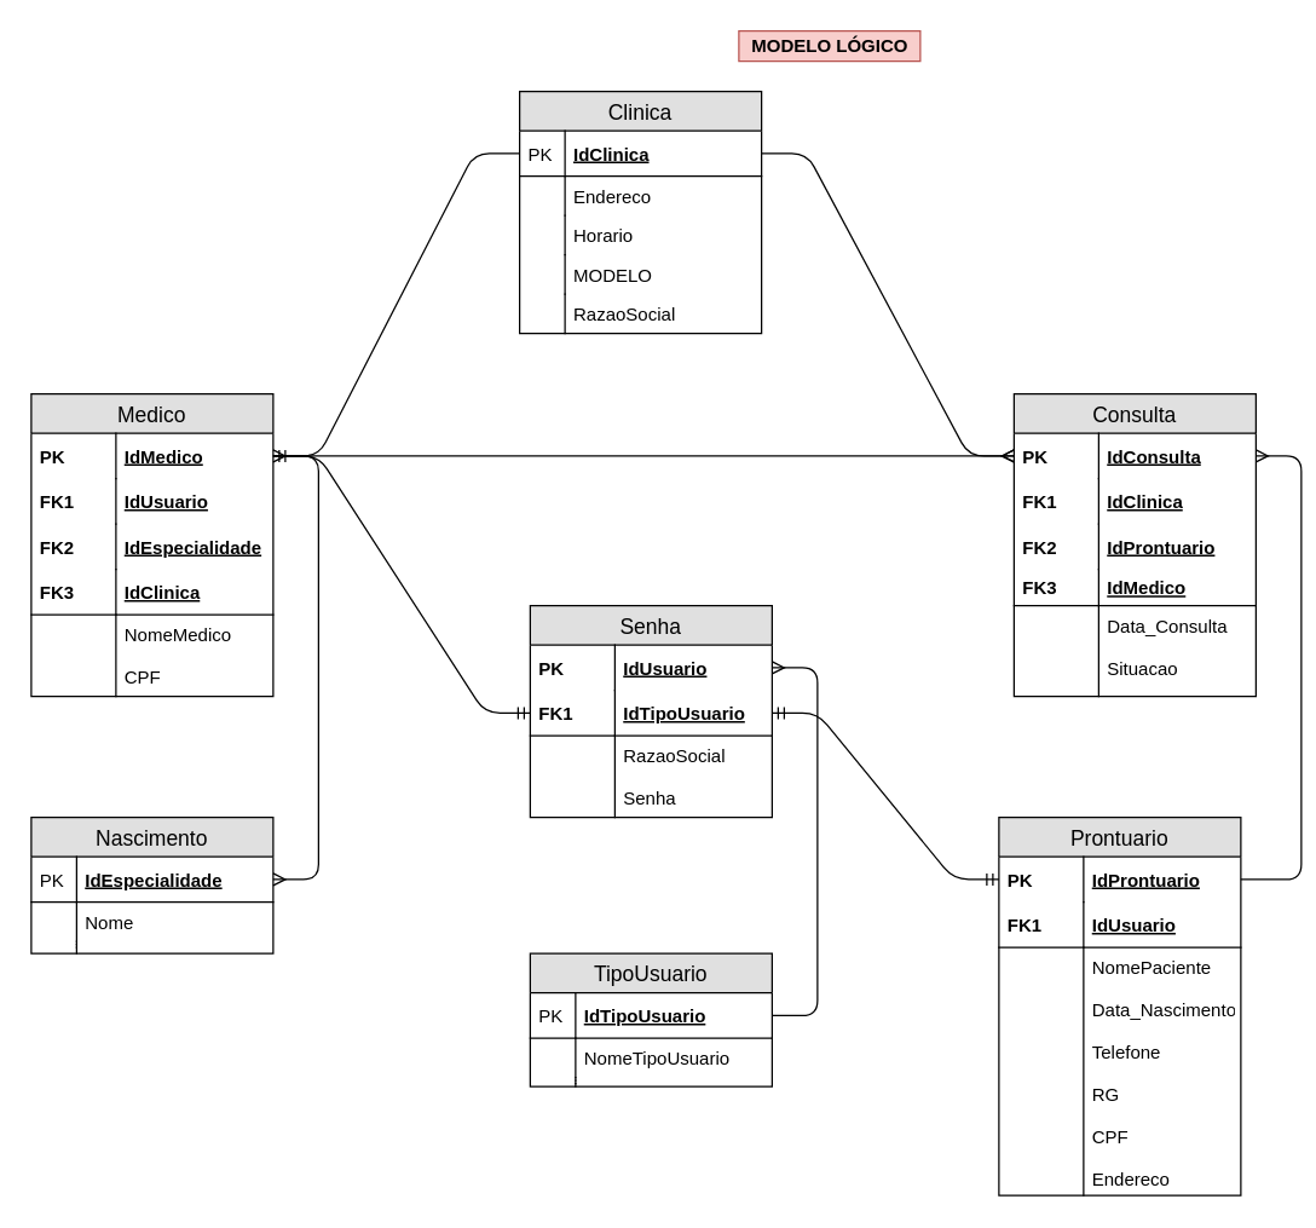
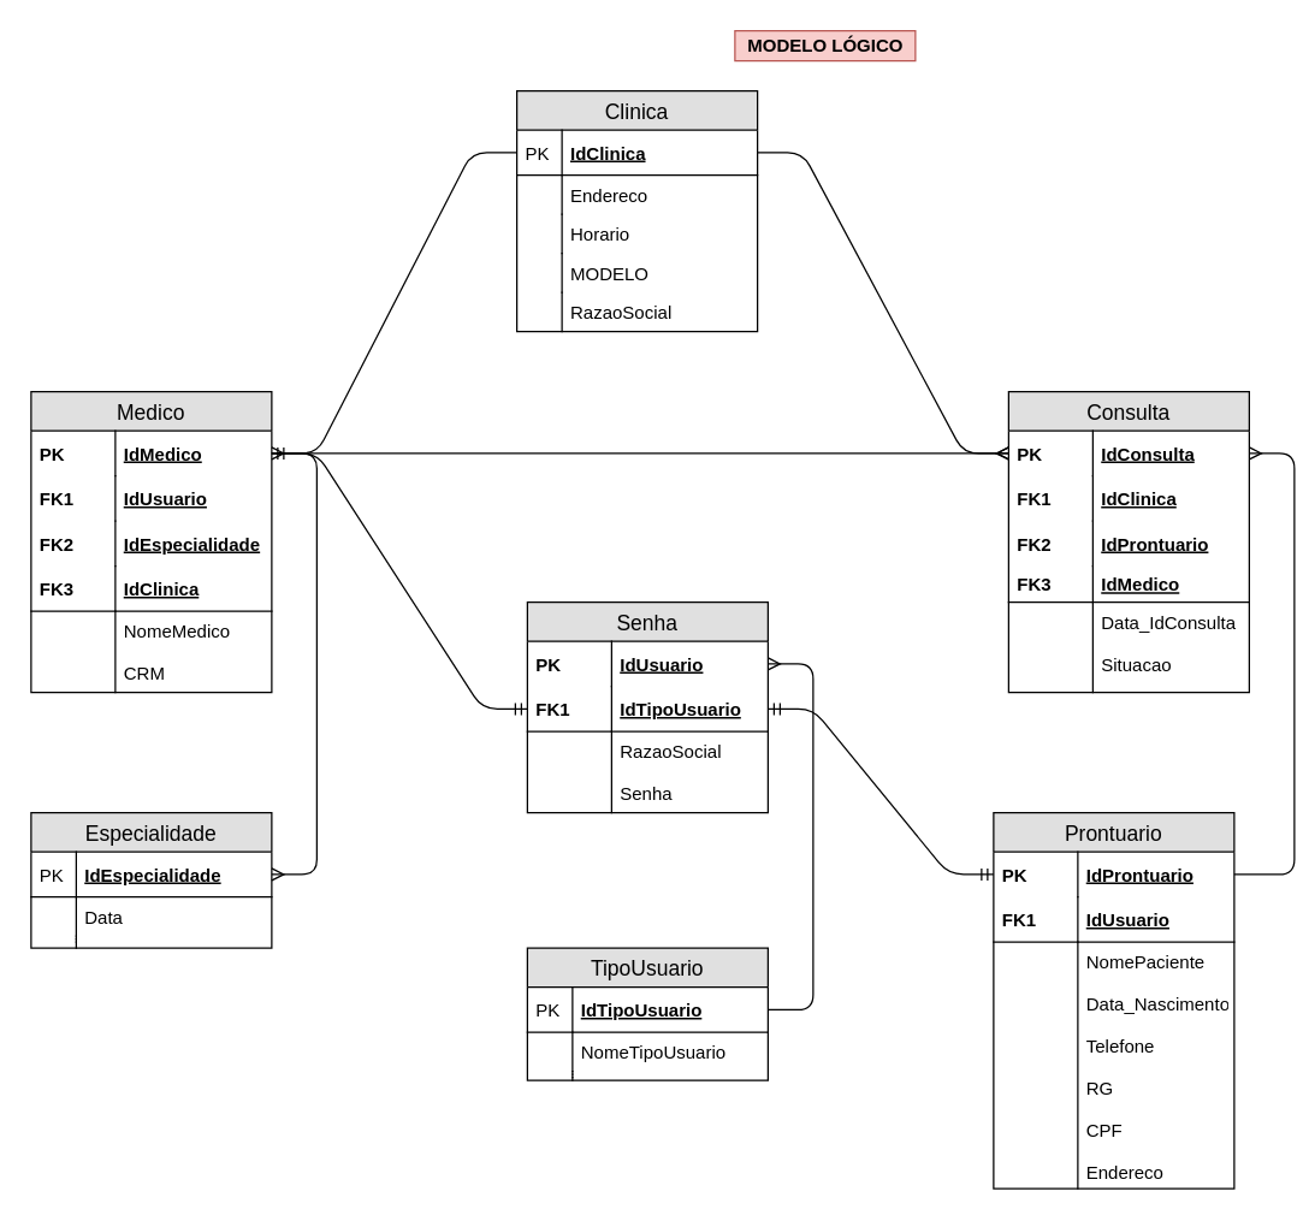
- <mxCell id="70" value="Data_Consulta&#10;&#10;Situacao&#10;&#10;" style="shape=partialRectangle;top=0;left=0;right=0;bottom=0;align=left;verticalAlign=top;fillColor=none;spacingLeft=60;spacingRight=4;overflow=hidden;rotatable=0;points=[[0,0.5],[1,0.5]];portConstraint=eastwest;dropTarget=0;fontSize=12;" parent="61" vertex="1"><mxGeometry y="140" width="160" height="60" as="geometry" /></mxCell>
+ <mxCell id="70" value="Data_IdConsulta&#10;&#10;Situacao&#10;&#10;" style="shape=partialRectangle;top=0;left=0;right=0;bottom=0;align=left;verticalAlign=top;fillColor=none;spacingLeft=60;spacingRight=4;overflow=hidden;rotatable=0;points=[[0,0.5],[1,0.5]];portConstraint=eastwest;dropTarget=0;fontSize=12;" parent="61" vertex="1"><mxGeometry y="140" width="160" height="60" as="geometry" /></mxCell>
- <mxCell id="48" value="NomeMedico&#10;&#10;CPF&#10;&#10;&#10;" style="shape=partialRectangle;top=0;left=0;right=0;bottom=0;align=left;verticalAlign=top;fillColor=none;spacingLeft=60;spacingRight=4;overflow=hidden;rotatable=0;points=[[0,0.5],[1,0.5]];portConstraint=eastwest;dropTarget=0;fontSize=12;" parent="39" vertex="1"><mxGeometry y="146" width="160" height="54" as="geometry" /></mxCell>
+ <mxCell id="48" value="NomeMedico&#10;&#10;CRM&#10;&#10;&#10;" style="shape=partialRectangle;top=0;left=0;right=0;bottom=0;align=left;verticalAlign=top;fillColor=none;spacingLeft=60;spacingRight=4;overflow=hidden;rotatable=0;points=[[0,0.5],[1,0.5]];portConstraint=eastwest;dropTarget=0;fontSize=12;" parent="39" vertex="1"><mxGeometry y="146" width="160" height="54" as="geometry" /></mxCell>
- <mxCell id="50" value="Nascimento" style="swimlane;fontStyle=0;childLayout=stackLayout;horizontal=1;startSize=26;fillColor=#e0e0e0;horizontalStack=0;resizeParent=1;resizeParentMax=0;resizeLast=0;collapsible=1;marginBottom=0;swimlaneFillColor=#ffffff;align=center;fontSize=14;" parent="1" vertex="1"><mxGeometry x="20" y="540" width="160" height="90" as="geometry" /></mxCell>
+ <mxCell id="50" value="Especialidade" style="swimlane;fontStyle=0;childLayout=stackLayout;horizontal=1;startSize=26;fillColor=#e0e0e0;horizontalStack=0;resizeParent=1;resizeParentMax=0;resizeLast=0;collapsible=1;marginBottom=0;swimlaneFillColor=#ffffff;align=center;fontSize=14;" parent="1" vertex="1"><mxGeometry x="20" y="540" width="160" height="90" as="geometry" /></mxCell>
- <mxCell id="53" value="Nome" style="shape=partialRectangle;top=0;left=0;right=0;bottom=0;align=left;verticalAlign=top;fillColor=none;spacingLeft=34;spacingRight=4;overflow=hidden;rotatable=0;points=[[0,0.5],[1,0.5]];portConstraint=eastwest;dropTarget=0;fontSize=12;" parent="50" vertex="1"><mxGeometry y="56" width="160" height="26" as="geometry" /></mxCell>
+ <mxCell id="53" value="Data" style="shape=partialRectangle;top=0;left=0;right=0;bottom=0;align=left;verticalAlign=top;fillColor=none;spacingLeft=34;spacingRight=4;overflow=hidden;rotatable=0;points=[[0,0.5],[1,0.5]];portConstraint=eastwest;dropTarget=0;fontSize=12;" parent="50" vertex="1"><mxGeometry y="56" width="160" height="26" as="geometry" /></mxCell>
